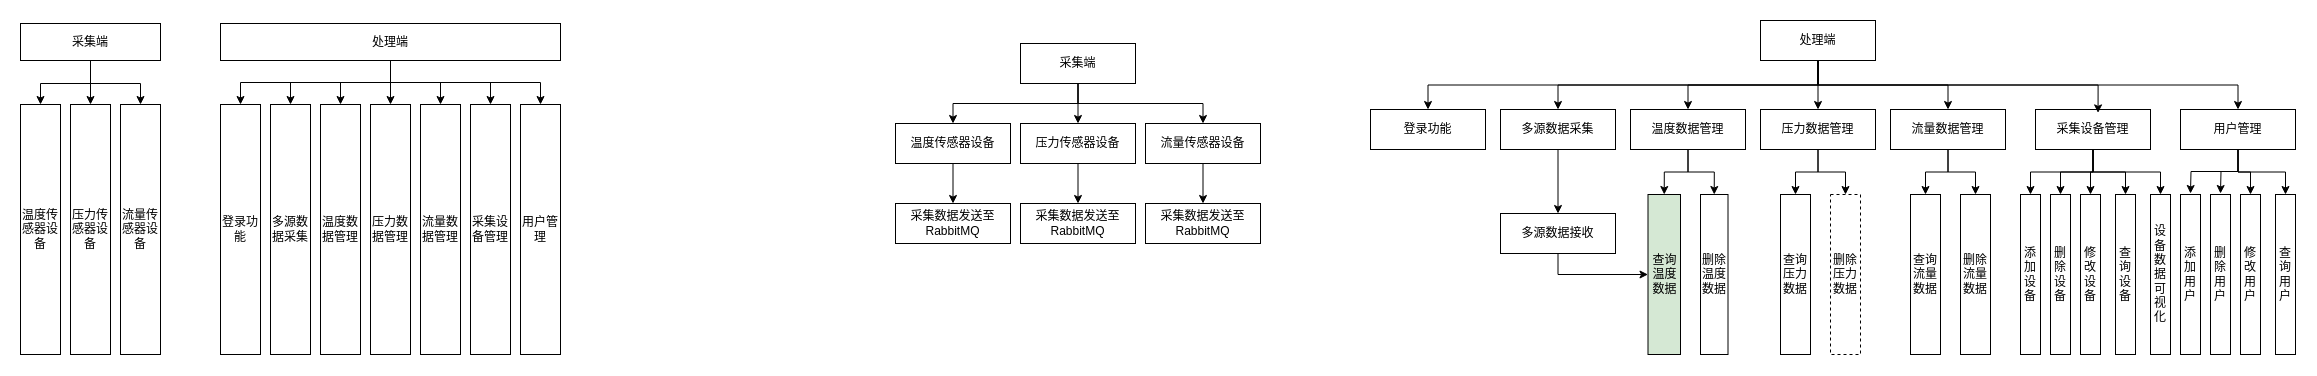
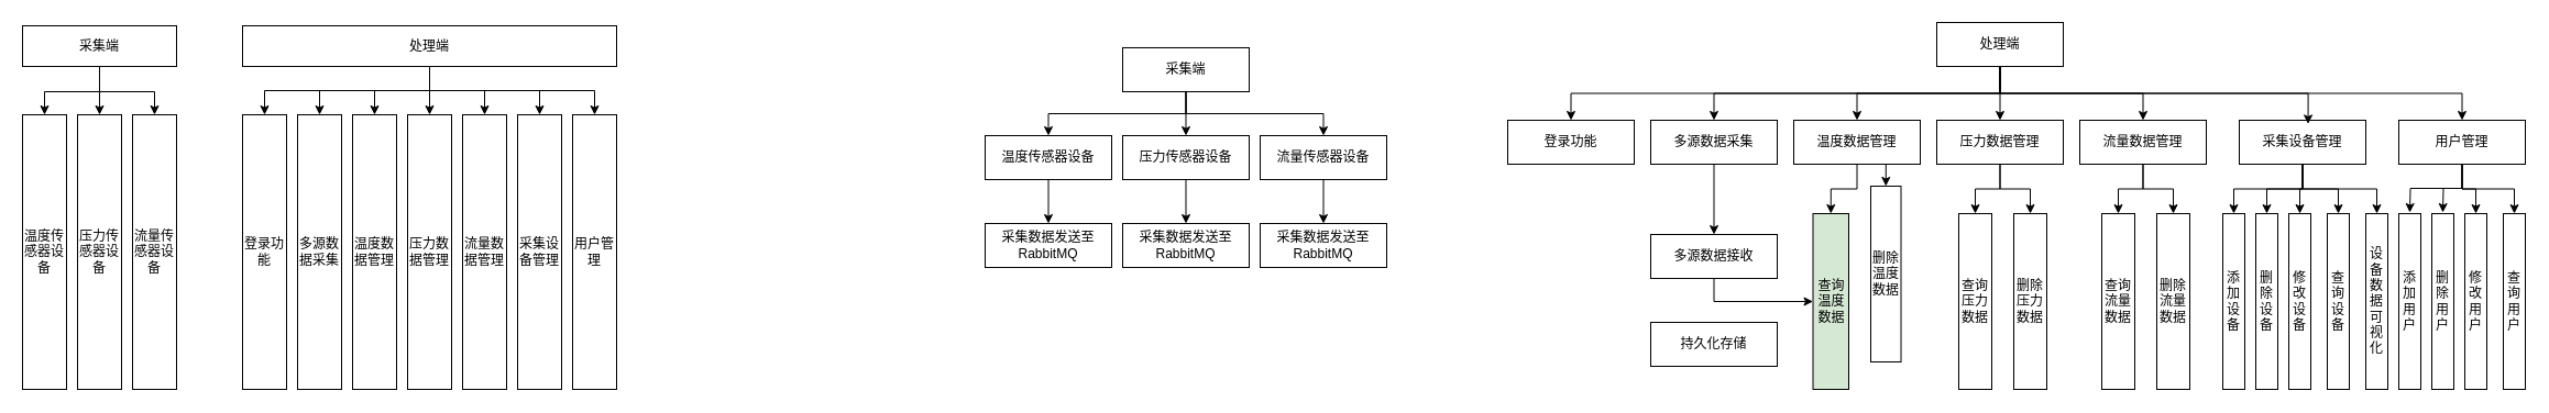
- <mxCell id="81" value="删除温度数据" style="rounded=0;whiteSpace=wrap;html=1;" vertex="1" parent="1"><mxGeometry x="1700" y="194" width="27.5" height="160" as="geometry" /></mxCell>
+ <mxCell id="81" value="删除温度数据" style="rounded=0;whiteSpace=wrap;html=1;" vertex="1" parent="1"><mxGeometry x="1700" y="169" width="27.5" height="160" as="geometry" /></mxCell>
- <mxCell id="79" value="删除压力数据" style="rounded=0;whiteSpace=wrap;html=1;dashed=1;" vertex="1" parent="1"><mxGeometry x="1830" y="194" width="30" height="160" as="geometry" /></mxCell>
+ <mxCell id="79" value="删除压力数据" style="rounded=0;whiteSpace=wrap;html=1;" vertex="1" parent="1"><mxGeometry x="1830" y="194" width="30" height="160" as="geometry" /></mxCell>
+ <mxCell id="84" value="持久化存储" style="rounded=0;whiteSpace=wrap;html=1;" vertex="1" parent="1"><mxGeometry x="1500" y="293" width="115" height="40" as="geometry" /></mxCell>
